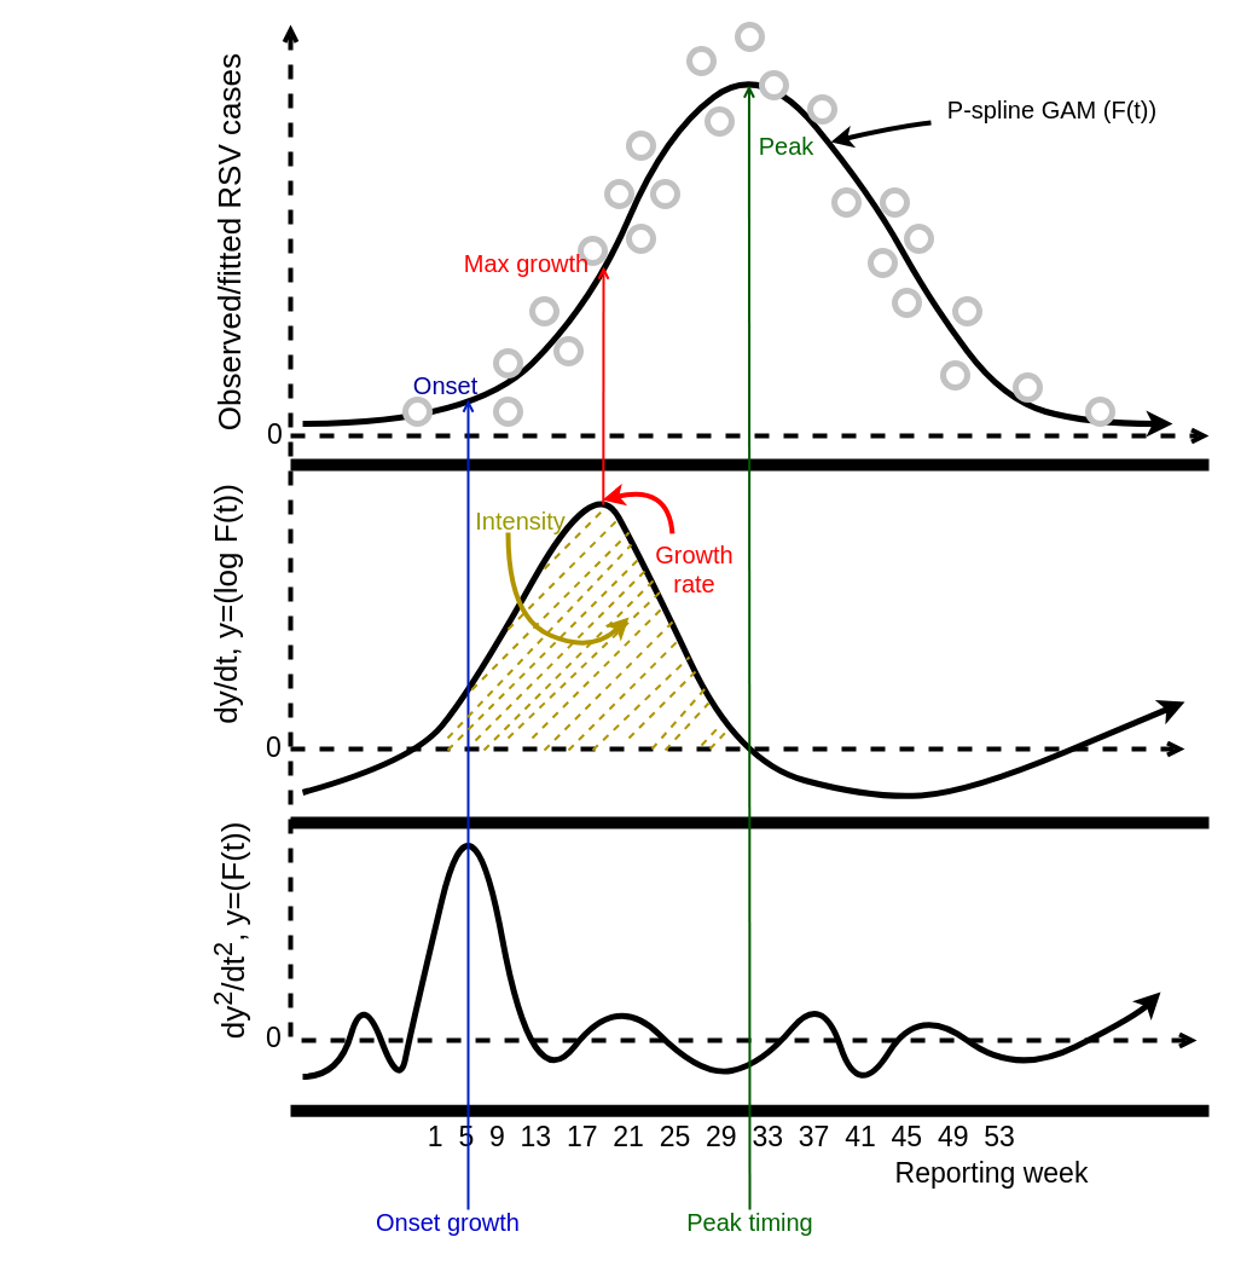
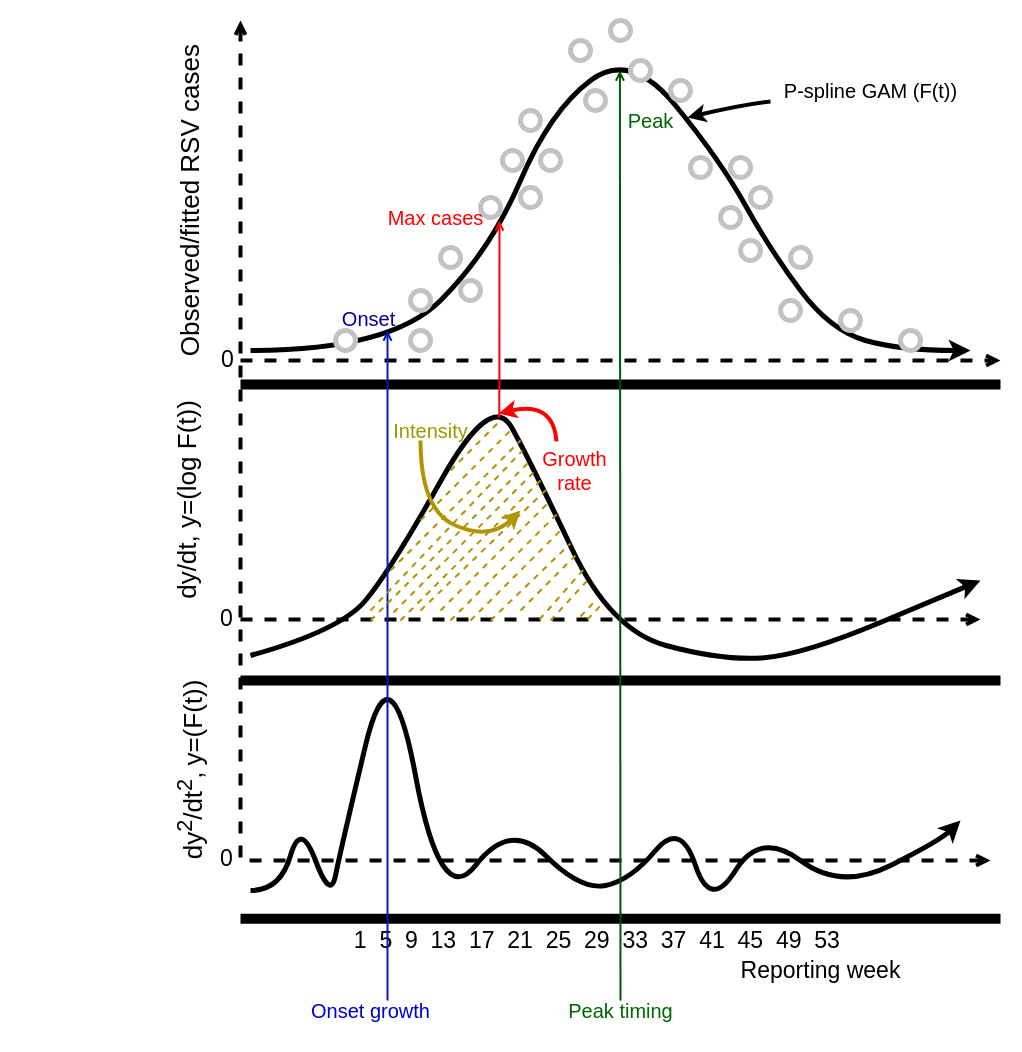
- <mxCell id="73" value="&lt;font color=&quot;#ff0000&quot; style=&quot;font-size: 20px;&quot;&gt;Max growth&lt;/font&gt;" style="text;html=1;align=center;verticalAlign=middle;resizable=0;points=[];autosize=1;strokeColor=none;fillColor=none;" parent="1" vertex="1"><mxGeometry x="370" y="197" width="130" height="40" as="geometry" /></mxCell>
+ <mxCell id="73" value="&lt;font color=&quot;#ff0000&quot; style=&quot;font-size: 20px;&quot;&gt;Max cases&lt;/font&gt;" style="text;html=1;align=center;verticalAlign=middle;resizable=0;points=[];autosize=1;strokeColor=none;fillColor=none;" parent="1" vertex="1"><mxGeometry x="370" y="197" width="130" height="40" as="geometry" /></mxCell>
